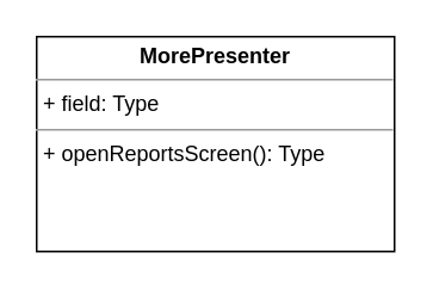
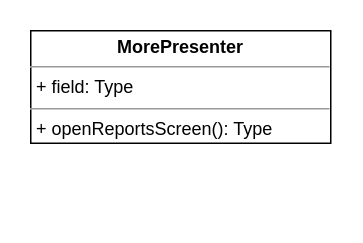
- <mxCell id="2" value="&lt;p style=&quot;margin: 0px ; margin-top: 4px ; text-align: center&quot;&gt;&lt;b&gt;MorePresenter&lt;/b&gt;&lt;/p&gt;&lt;hr size=&quot;1&quot;&gt;&lt;p style=&quot;margin: 0px ; margin-left: 4px&quot;&gt;+ field: Type&lt;/p&gt;&lt;hr size=&quot;1&quot;&gt;&lt;p style=&quot;margin: 0px ; margin-left: 4px&quot;&gt;+ openReportsScreen(): Type&lt;/p&gt;" style="verticalAlign=top;align=left;overflow=fill;fontSize=12;fontFamily=Helvetica;html=1;" vertex="1" parent="1"><mxGeometry x="20" y="20" width="200" height="120" as="geometry" /></mxCell>
+ <mxCell id="2" value="&lt;p style=&quot;margin: 0px ; margin-top: 4px ; text-align: center&quot;&gt;&lt;b&gt;MorePresenter&lt;/b&gt;&lt;/p&gt;&lt;hr size=&quot;1&quot;&gt;&lt;p style=&quot;margin: 0px ; margin-left: 4px&quot;&gt;+ field: Type&lt;/p&gt;&lt;hr size=&quot;1&quot;&gt;&lt;p style=&quot;margin: 0px ; margin-left: 4px&quot;&gt;+ openReportsScreen(): Type&lt;/p&gt;" style="verticalAlign=top;align=left;overflow=fill;fontSize=12;fontFamily=Helvetica;html=1;" vertex="1" parent="1"><mxGeometry x="20" y="20" width="200" height="75" as="geometry" /></mxCell>
